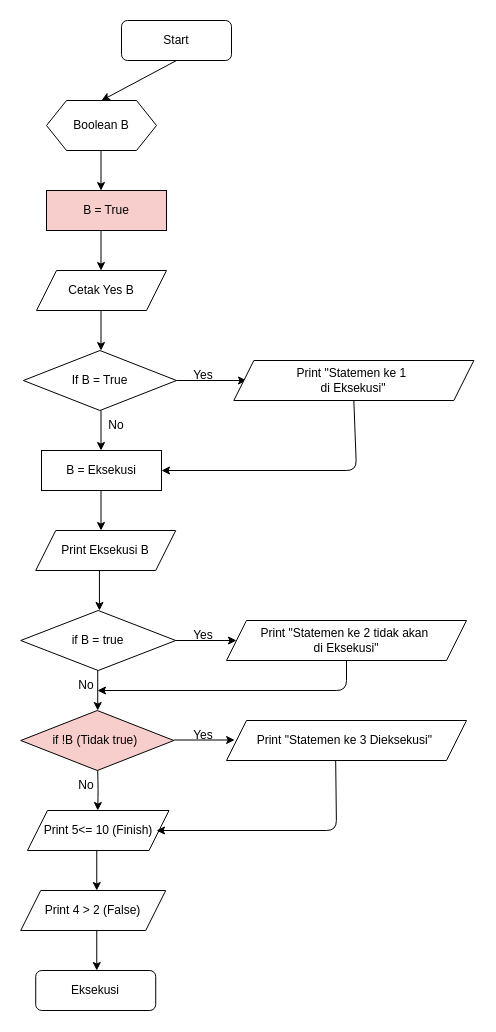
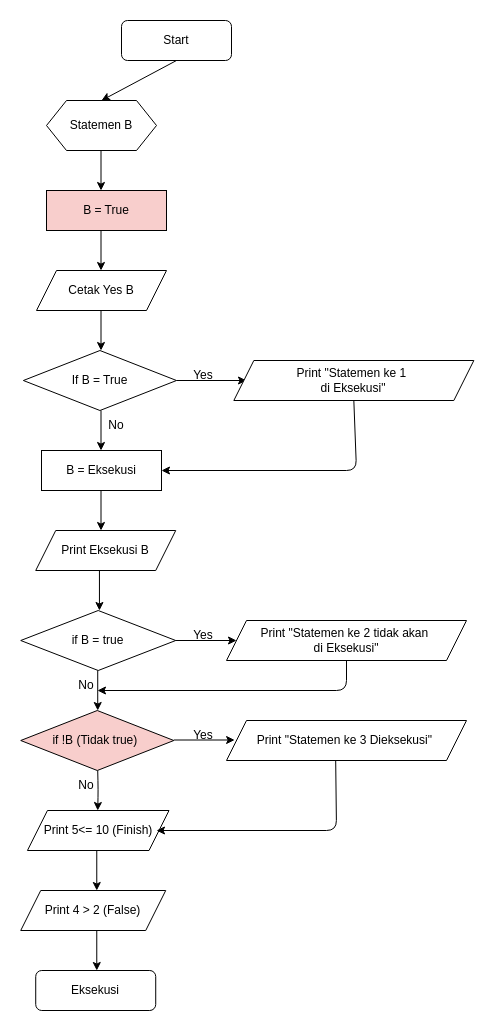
- <mxCell id="21" value="Boolean B" style="shape=hexagon;perimeter=hexagonPerimeter2;whiteSpace=wrap;html=1;fixedSize=1;" parent="1" vertex="1"><mxGeometry x="46" y="100" width="110" height="50" as="geometry" /></mxCell>
+ <mxCell id="21" value="Statemen B" style="shape=hexagon;perimeter=hexagonPerimeter2;whiteSpace=wrap;html=1;fixedSize=1;" parent="1" vertex="1"><mxGeometry x="46" y="100" width="110" height="50" as="geometry" /></mxCell>
